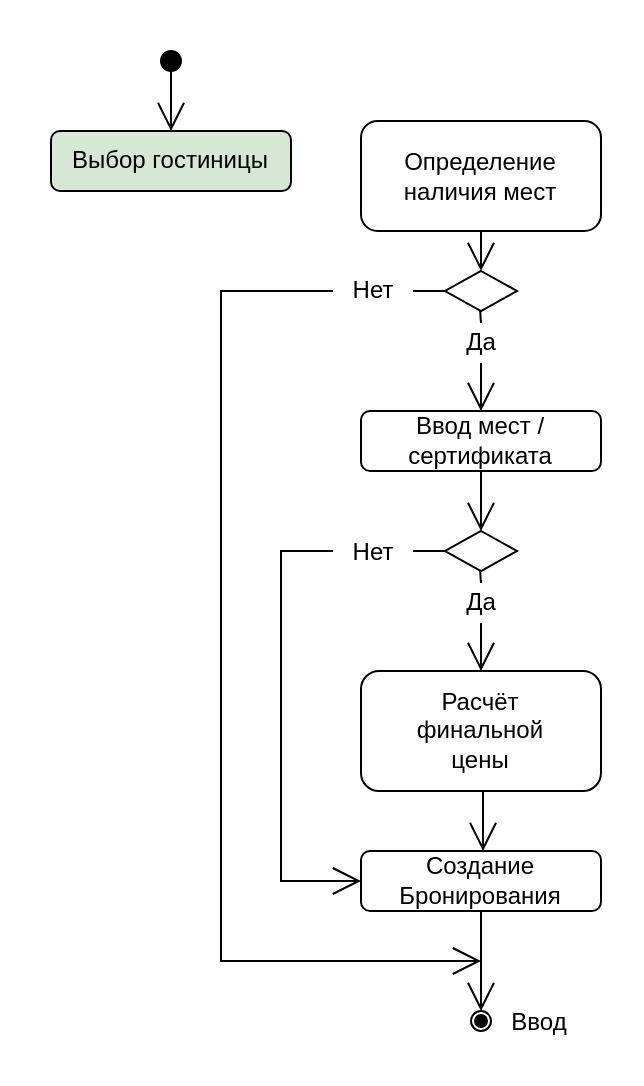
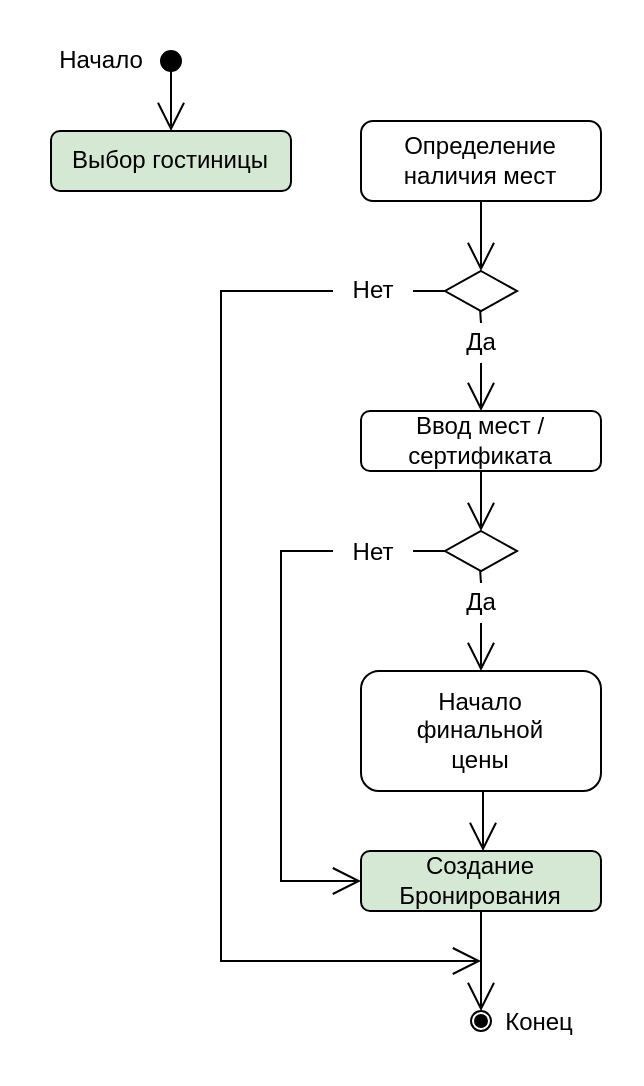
+ <mxCell id="27" value="Начало" style="text;html=1;align=center;verticalAlign=middle;resizable=0;points=[];autosize=1;strokeColor=none;fillColor=none;" parent="1" vertex="1"><mxGeometry x="20" y="20" width="60" height="20" as="geometry" /></mxCell>
- <mxCell id="5" value="Определение наличия мест" style="rounded=1;whiteSpace=wrap;html=1;fillColor=#FFFFFF;" parent="1" vertex="1"><mxGeometry x="180" y="60" width="120" height="55" as="geometry" /></mxCell>
+ <mxCell id="5" value="Определение наличия мест" style="rounded=1;whiteSpace=wrap;html=1;fillColor=#FFFFFF;" parent="1" vertex="1"><mxGeometry x="180" y="60" width="120" height="40" as="geometry" /></mxCell>
- <mxCell id="18" value="Расчёт&lt;br&gt;финальной&lt;br&gt;цены" style="rounded=1;whiteSpace=wrap;html=1;fillColor=#FFFFFF;" parent="1" vertex="1"><mxGeometry x="180" y="335" width="120" height="60" as="geometry" /></mxCell>
+ <mxCell id="18" value="Начало&lt;br&gt;финальной&lt;br&gt;цены" style="rounded=1;whiteSpace=wrap;html=1;fillColor=#FFFFFF;" parent="1" vertex="1"><mxGeometry x="180" y="335" width="120" height="60" as="geometry" /></mxCell>
- <mxCell id="12" value="Создание Бронирования" style="rounded=1;whiteSpace=wrap;html=1;fillColor=#FFFFFF;" parent="1" vertex="1"><mxGeometry x="180" y="425" width="120" height="30" as="geometry" /></mxCell>
+ <mxCell id="12" value="Создание Бронирования" style="rounded=1;whiteSpace=wrap;html=1;fillColor=#d5e8d4;" parent="1" vertex="1"><mxGeometry x="180" y="425" width="120" height="30" as="geometry" /></mxCell>
- <mxCell id="26" value="Ввод" style="text;html=1;align=center;verticalAlign=middle;resizable=0;points=[];autosize=1;strokeColor=none;fillColor=none;" parent="1" vertex="1"><mxGeometry x="244" y="501" width="50" height="20" as="geometry" /></mxCell>
+ <mxCell id="26" value="Конец" style="text;html=1;align=center;verticalAlign=middle;resizable=0;points=[];autosize=1;strokeColor=none;fillColor=none;" parent="1" vertex="1"><mxGeometry x="244" y="501" width="50" height="20" as="geometry" /></mxCell>
